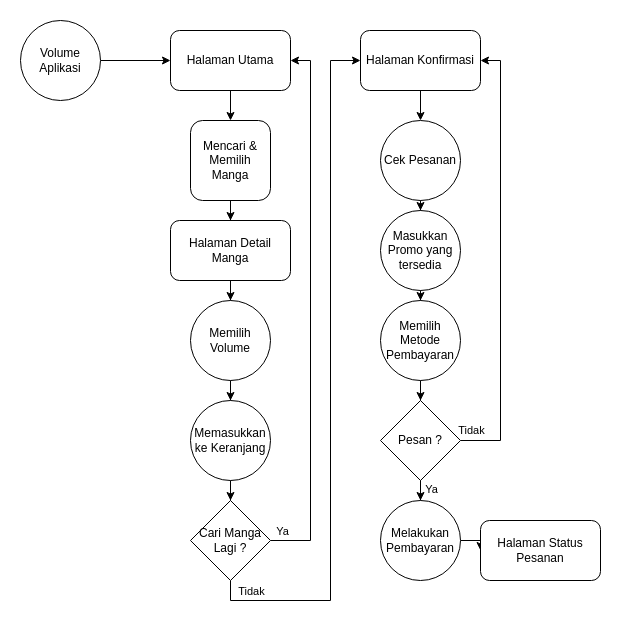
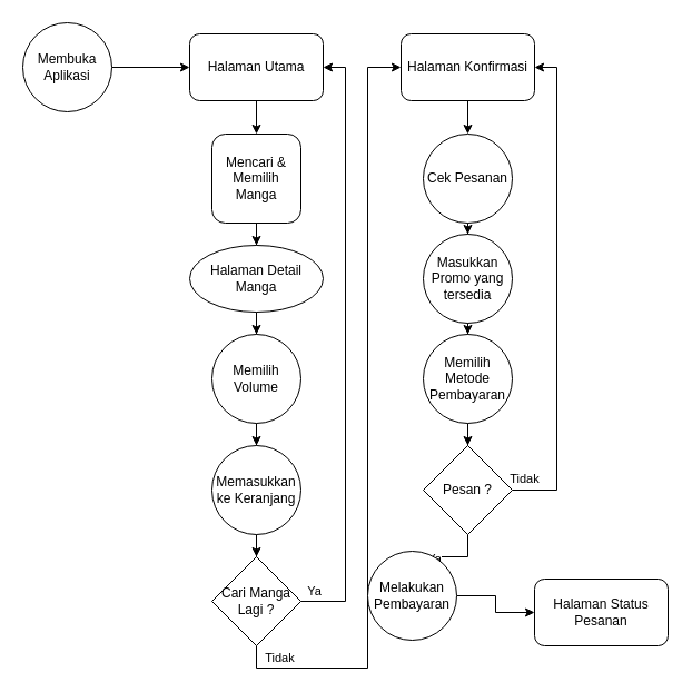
- <mxCell id="3" value="Volume Aplikasi" style="ellipse;whiteSpace=wrap;html=1;aspect=fixed;" parent="1" vertex="1"><mxGeometry x="20" y="20" width="80" height="80" as="geometry" /></mxCell>
+ <mxCell id="3" value="Membuka Aplikasi" style="ellipse;whiteSpace=wrap;html=1;aspect=fixed;" parent="1" vertex="1"><mxGeometry x="20" y="20" width="80" height="80" as="geometry" /></mxCell>
- <mxCell id="9" value="Halaman Detail Manga" style="rounded=1;whiteSpace=wrap;html=1;" parent="1" vertex="1"><mxGeometry x="170" y="220" width="120" height="60" as="geometry" /></mxCell>
+ <mxCell id="9" value="Halaman Detail Manga" style="ellipse;whiteSpace=wrap;html=1;" parent="1" vertex="1"><mxGeometry x="170" y="220" width="120" height="60" as="geometry" /></mxCell>
- <mxCell id="33" value="Melakukan Pembayaran" style="ellipse;whiteSpace=wrap;html=1;aspect=fixed;" parent="1" vertex="1"><mxGeometry x="380" y="500" width="80" height="80" as="geometry" /></mxCell>
+ <mxCell id="33" value="Melakukan Pembayaran" style="ellipse;whiteSpace=wrap;html=1;aspect=fixed;" parent="1" vertex="1"><mxGeometry x="330" y="495" width="80" height="80" as="geometry" /></mxCell>
